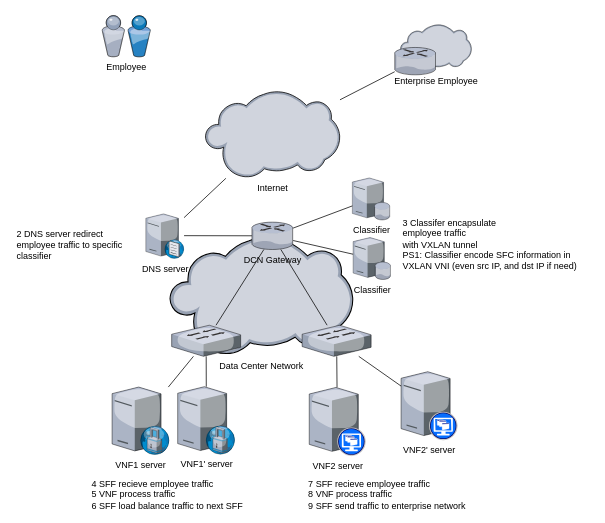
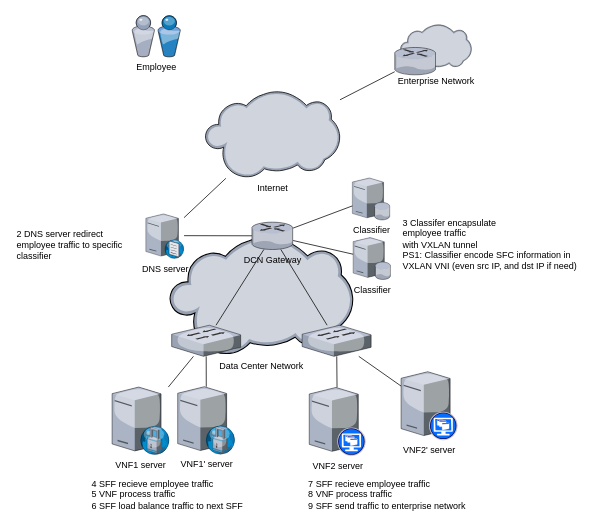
- <mxCell id="15" value="Employee" style="verticalLabelPosition=bottom;aspect=fixed;html=1;verticalAlign=top;strokeColor=none;align=center;outlineConnect=0;shape=mxgraph.citrix.users;" parent="1" vertex="1"><mxGeometry x="135.5" y="20" width="64.5" height="55" as="geometry" /></mxCell>
+ <mxCell id="15" value="Employee" style="verticalLabelPosition=bottom;aspect=fixed;html=1;verticalAlign=top;strokeColor=none;align=center;outlineConnect=0;shape=mxgraph.citrix.users;" parent="1" vertex="1"><mxGeometry x="175.5" y="20" width="64.5" height="55" as="geometry" /></mxCell>
- <mxCell id="12" value="Enterprise Employee" style="verticalLabelPosition=bottom;aspect=fixed;html=1;verticalAlign=top;strokeColor=none;align=center;outlineConnect=0;shape=mxgraph.citrix.cloud;" parent="1" vertex="1"><mxGeometry x="533.5" y="31.5" width="95" height="62" as="geometry" /></mxCell>
+ <mxCell id="12" value="Enterprise Network" style="verticalLabelPosition=bottom;aspect=fixed;html=1;verticalAlign=top;strokeColor=none;align=center;outlineConnect=0;shape=mxgraph.citrix.cloud;" parent="1" vertex="1"><mxGeometry x="533.5" y="31.5" width="95" height="62" as="geometry" /></mxCell>
